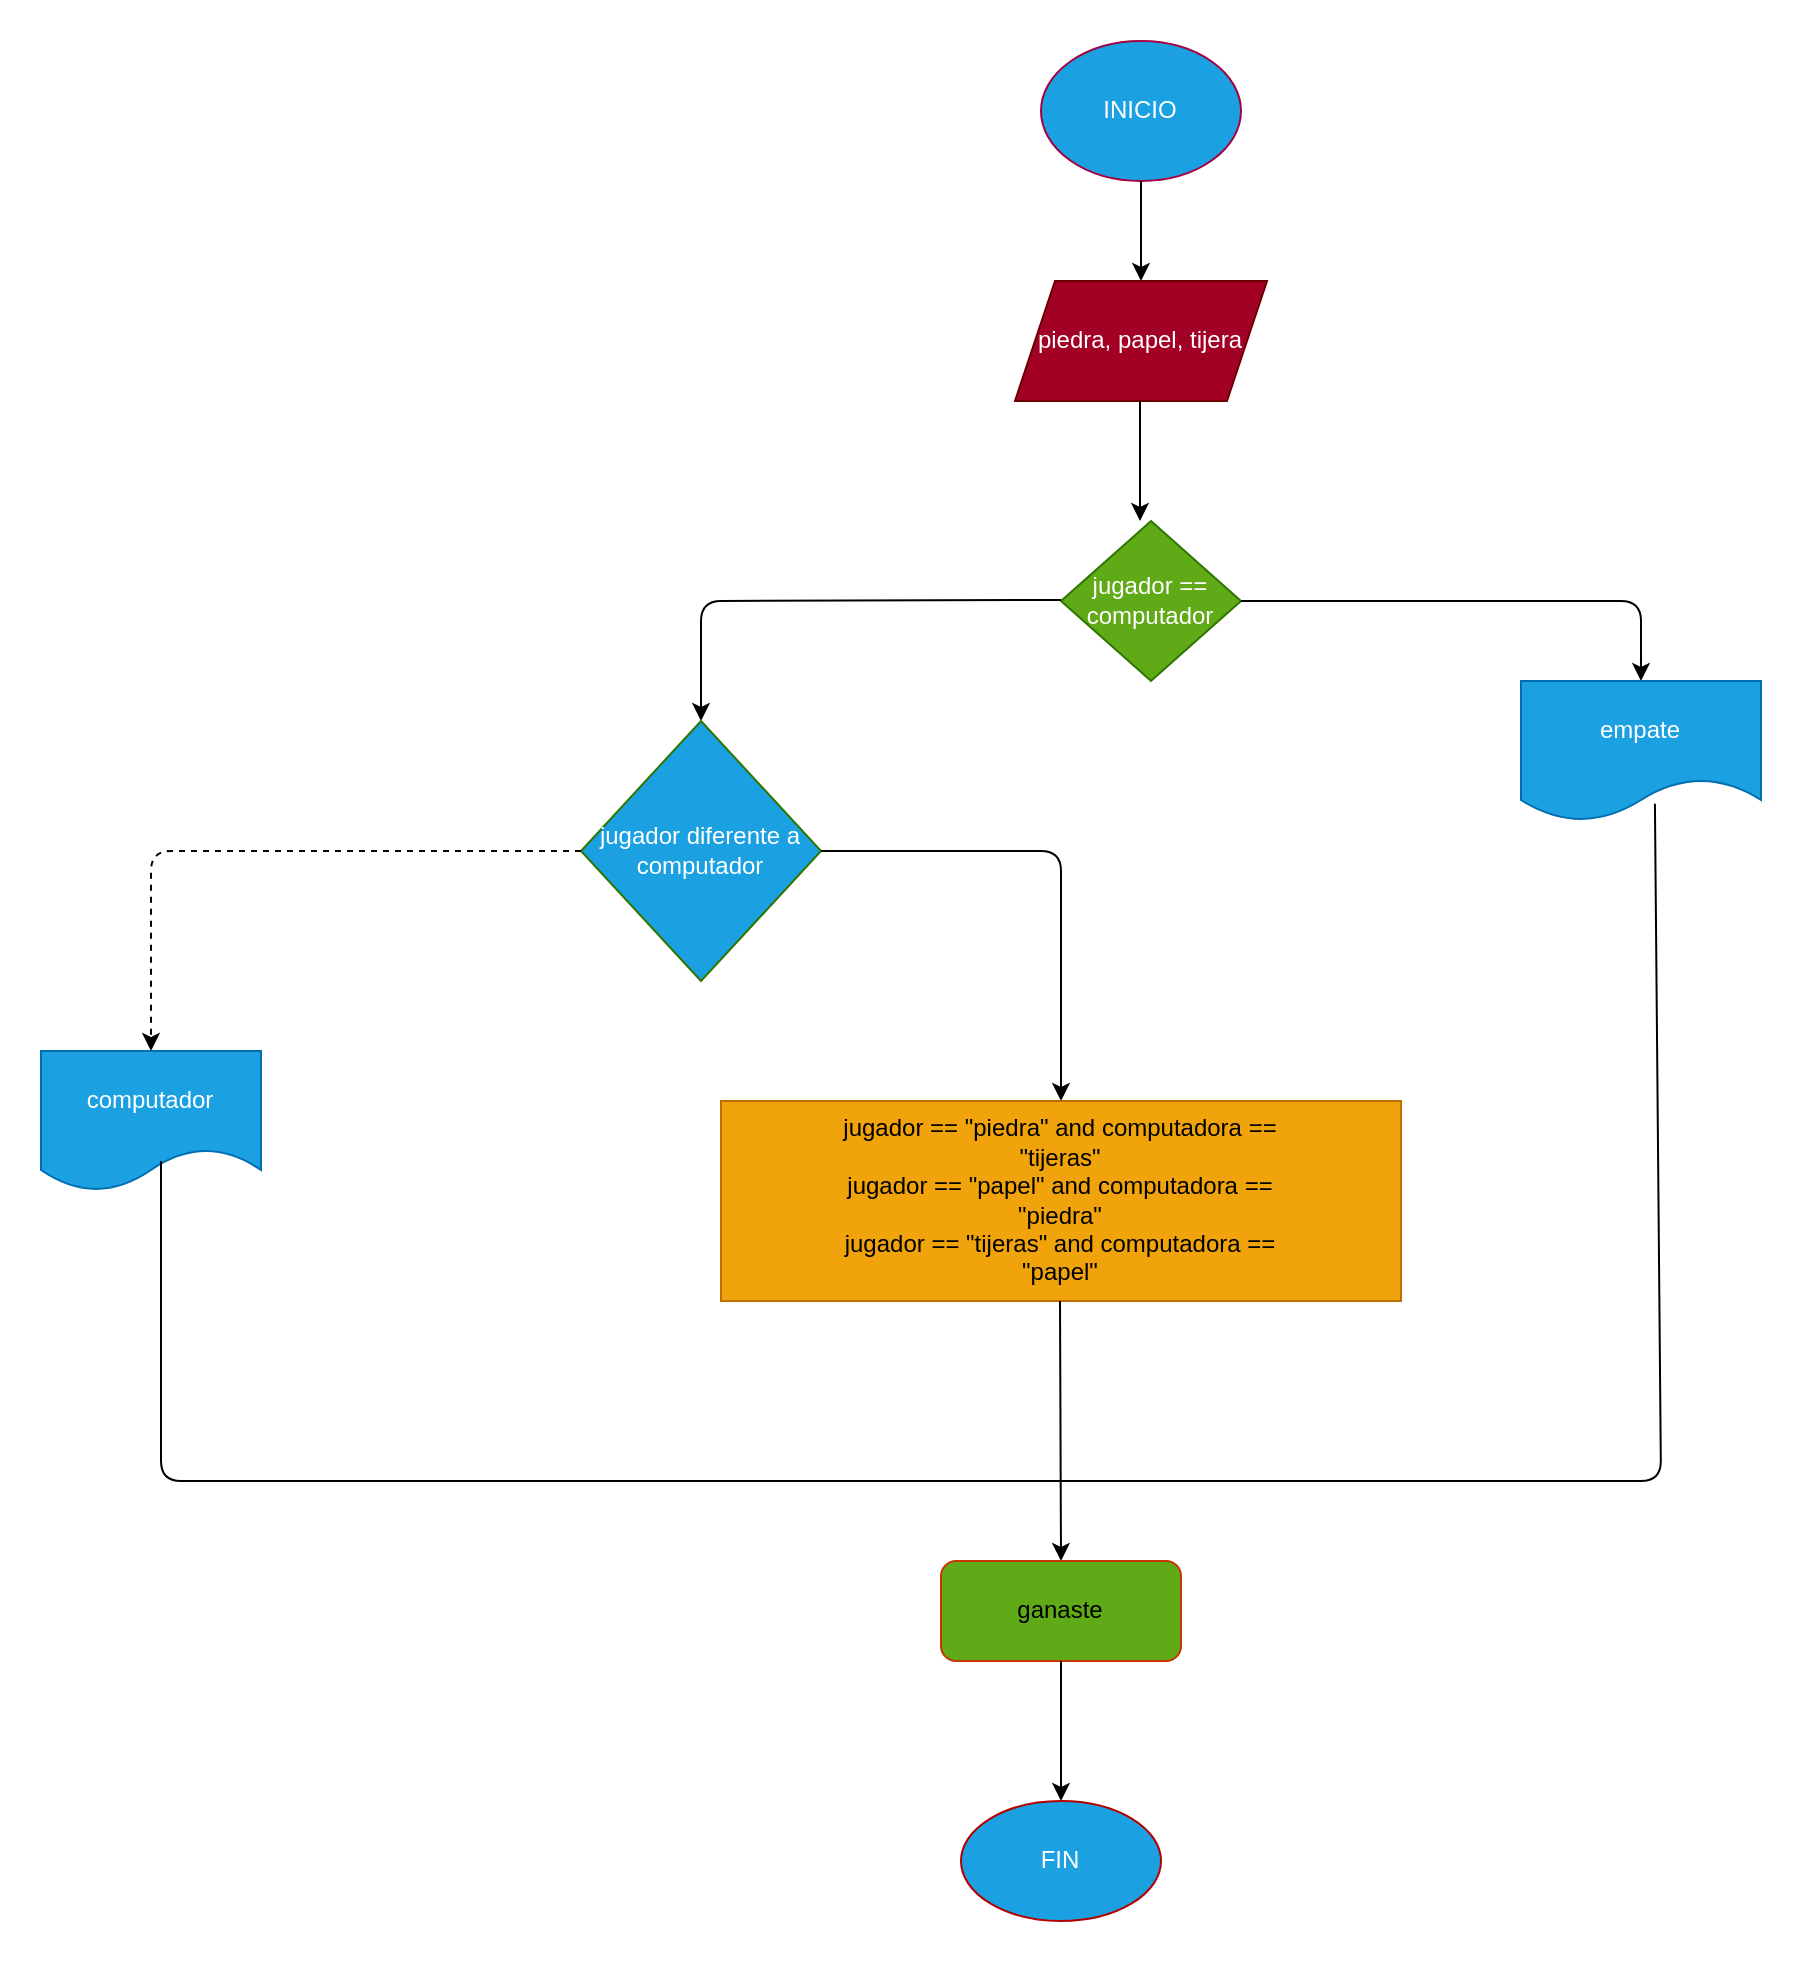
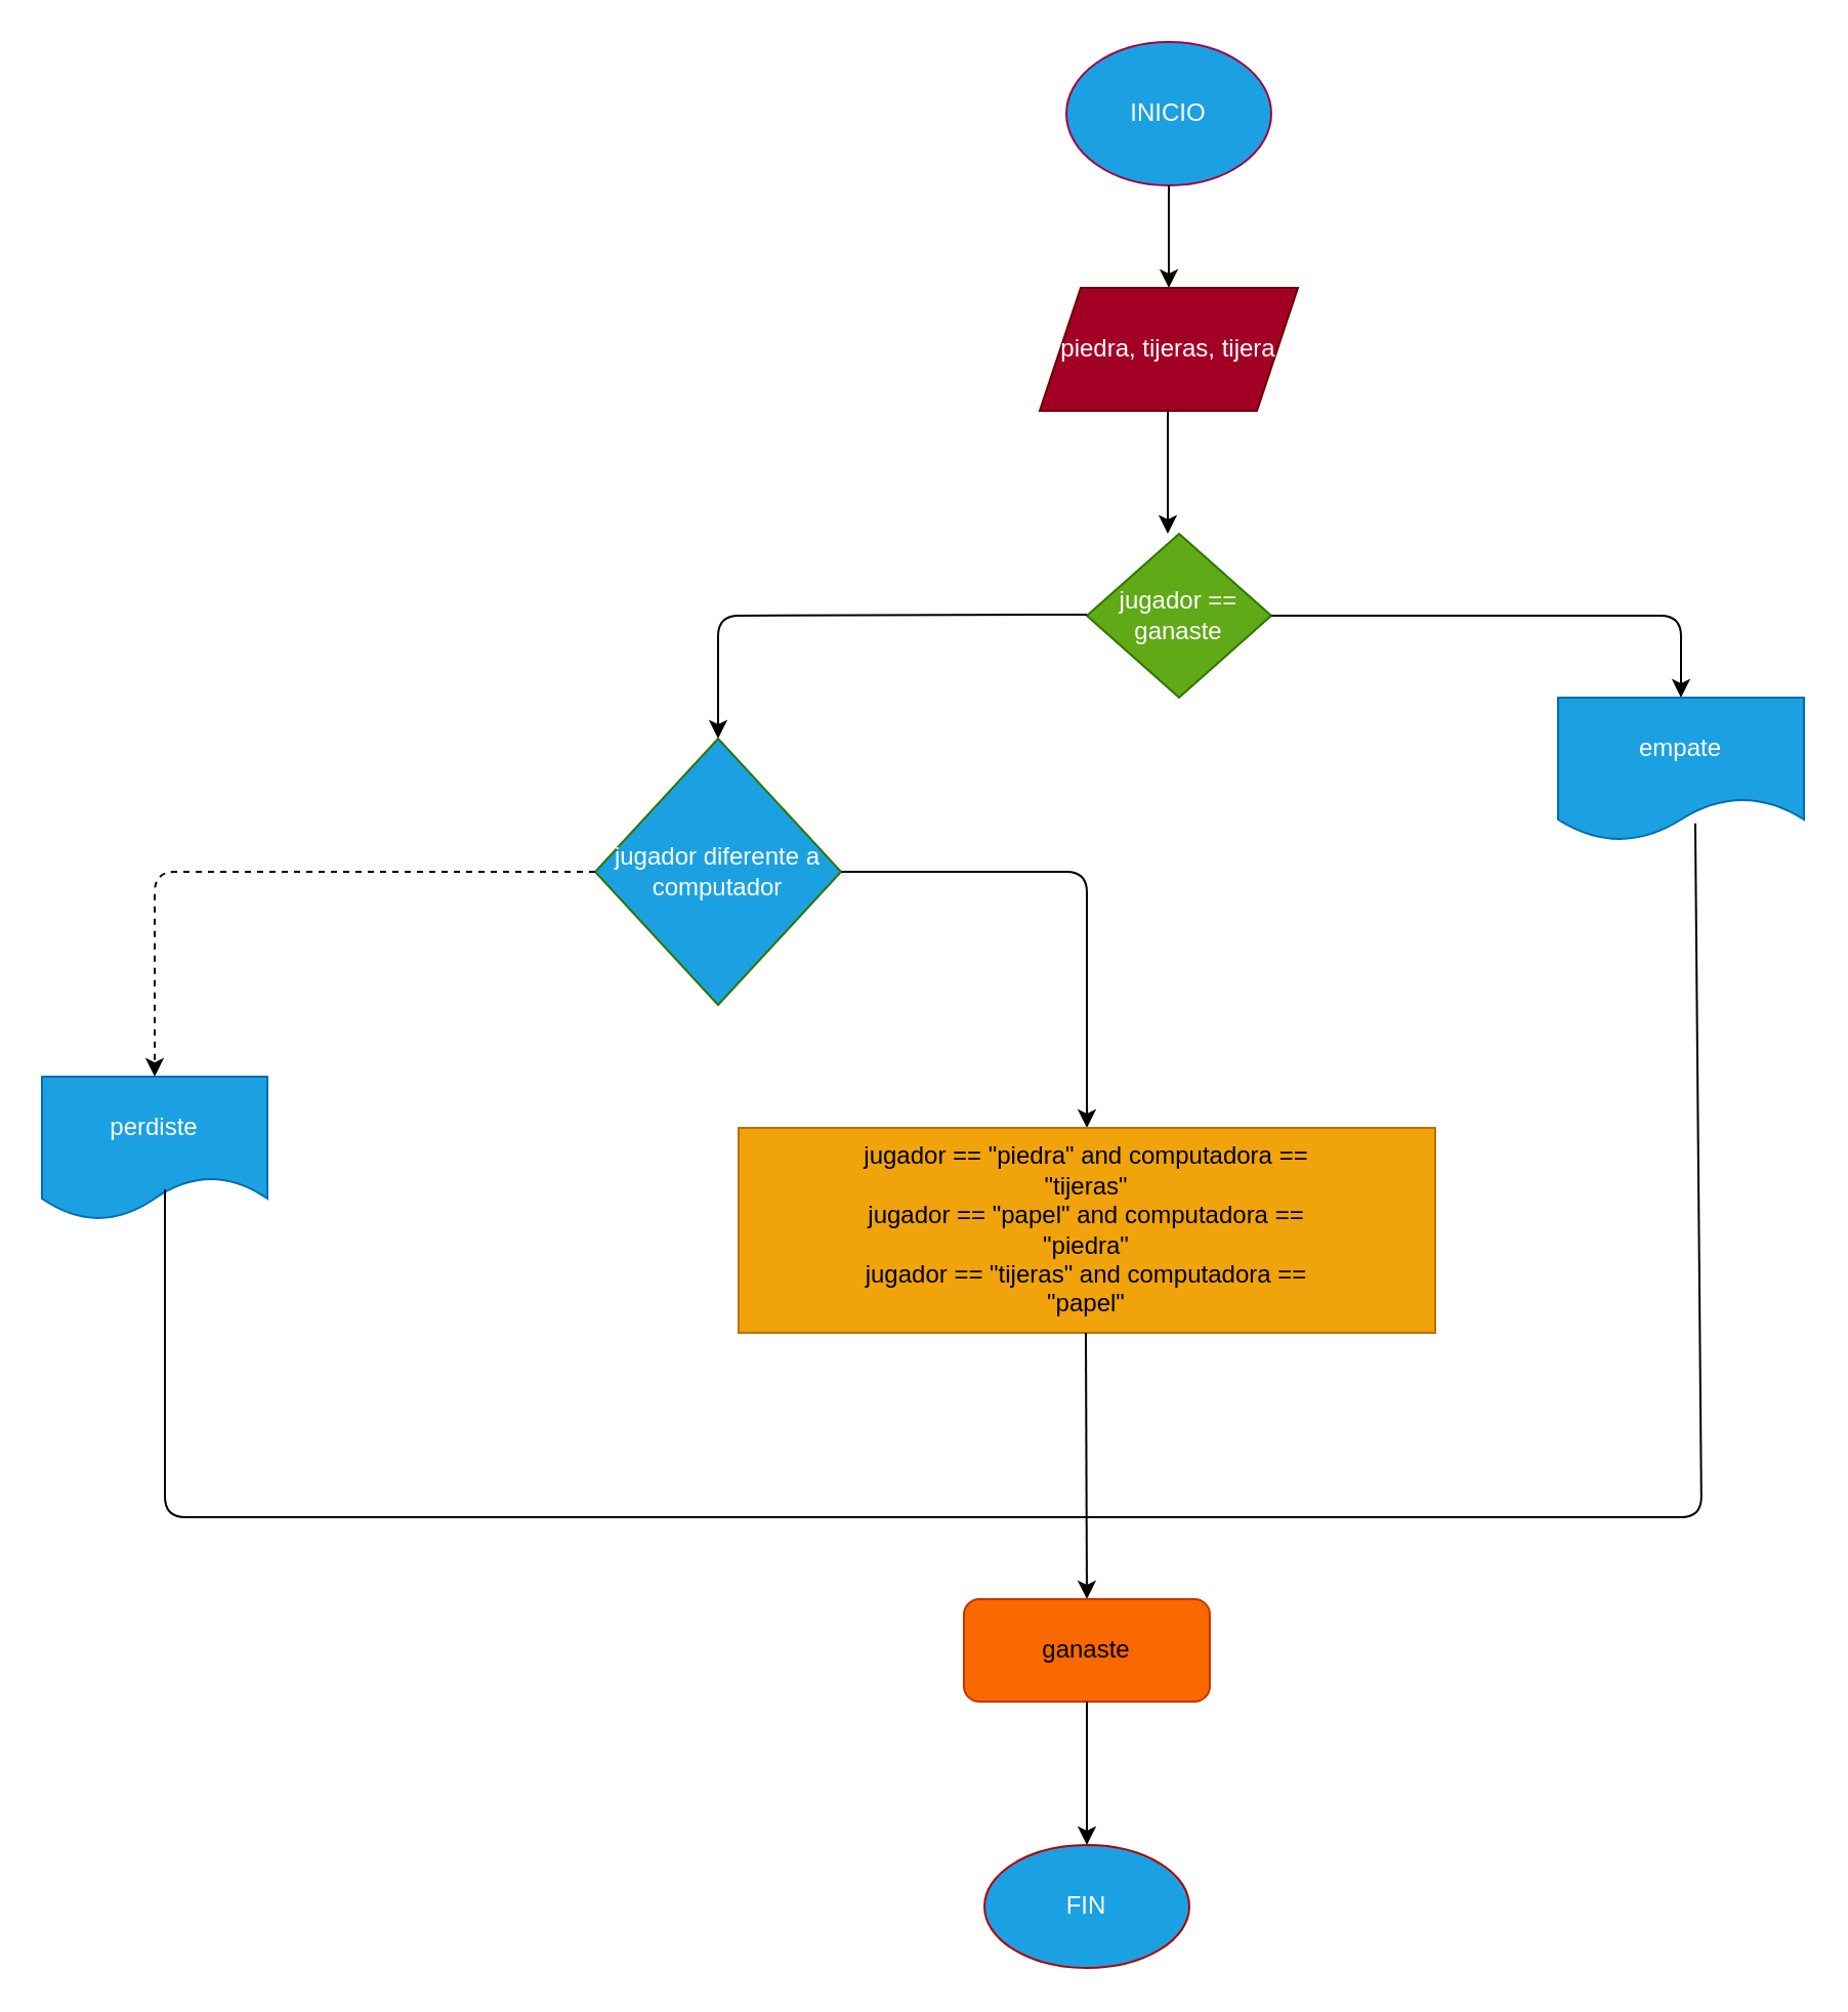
- <mxCell id="4" value="piedra, papel, tijera" style="shape=parallelogram;perimeter=parallelogramPerimeter;whiteSpace=wrap;html=1;fixedSize=1;fillColor=#a20025;fontColor=#ffffff;strokeColor=#6F0000;" vertex="1" parent="1"><mxGeometry x="507" y="140" width="126" height="60" as="geometry" /></mxCell>
+ <mxCell id="4" value="piedra, tijeras, tijera" style="shape=parallelogram;perimeter=parallelogramPerimeter;whiteSpace=wrap;html=1;fixedSize=1;fillColor=#a20025;fontColor=#ffffff;strokeColor=#6F0000;" vertex="1" parent="1"><mxGeometry x="507" y="140" width="126" height="60" as="geometry" /></mxCell>
- <mxCell id="6" value="jugador ==&lt;br&gt;computador" style="rhombus;whiteSpace=wrap;html=1;fillColor=#60a917;fontColor=#ffffff;strokeColor=#2D7600;" vertex="1" parent="1"><mxGeometry x="530" y="260" width="90" height="80" as="geometry" /></mxCell>
+ <mxCell id="6" value="jugador ==&lt;br&gt;ganaste" style="rhombus;whiteSpace=wrap;html=1;fillColor=#60a917;fontColor=#ffffff;strokeColor=#2D7600;" vertex="1" parent="1"><mxGeometry x="530" y="260" width="90" height="80" as="geometry" /></mxCell>
- <mxCell id="10" value="computador" style="shape=document;whiteSpace=wrap;html=1;boundedLbl=1;fillColor=#1ba1e2;fontColor=#ffffff;strokeColor=#006EAF;" vertex="1" parent="1"><mxGeometry x="20" y="525" width="110" height="70" as="geometry" /></mxCell>
+ <mxCell id="10" value="perdiste" style="shape=document;whiteSpace=wrap;html=1;boundedLbl=1;fillColor=#1ba1e2;fontColor=#ffffff;strokeColor=#006EAF;" vertex="1" parent="1"><mxGeometry x="20" y="525" width="110" height="70" as="geometry" /></mxCell>
- <mxCell id="16" value="ganaste" style="rounded=1;whiteSpace=wrap;html=1;fillColor=#60a917;fontColor=#000000;strokeColor=#C73500;" vertex="1" parent="1"><mxGeometry x="470" y="780" width="120" height="50" as="geometry" /></mxCell>
+ <mxCell id="16" value="ganaste" style="rounded=1;whiteSpace=wrap;html=1;fillColor=#fa6800;fontColor=#000000;strokeColor=#C73500;" vertex="1" parent="1"><mxGeometry x="470" y="780" width="120" height="50" as="geometry" /></mxCell>
